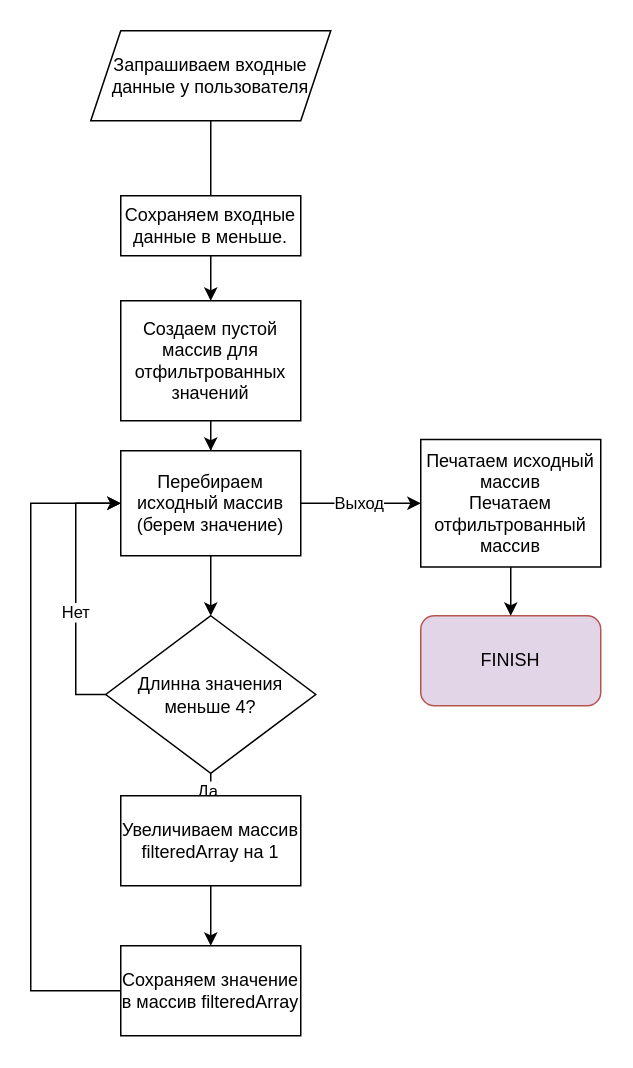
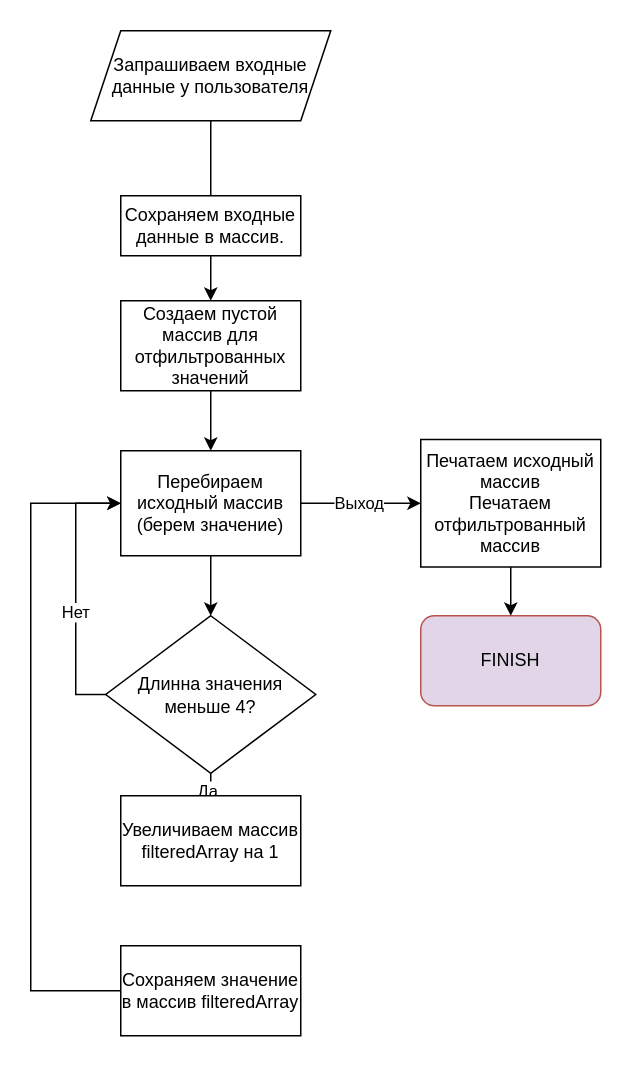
- <mxCell id="15" value="Сохраняем входные данные в меньше." style="whiteSpace=wrap;html=1;" parent="1" vertex="1"><mxGeometry x="80" y="130" width="120" height="40" as="geometry" /></mxCell>
+ <mxCell id="15" value="Сохраняем входные данные в массив." style="whiteSpace=wrap;html=1;" parent="1" vertex="1"><mxGeometry x="80" y="130" width="120" height="40" as="geometry" /></mxCell>
- <mxCell id="17" value="Создаем пустой массив для отфильтрованных значений" style="whiteSpace=wrap;html=1;" parent="1" vertex="1"><mxGeometry x="80" y="200" width="120" height="80" as="geometry" /></mxCell>
+ <mxCell id="17" value="Создаем пустой массив для отфильтрованных значений" style="whiteSpace=wrap;html=1;" parent="1" vertex="1"><mxGeometry x="80" y="200" width="120" height="60" as="geometry" /></mxCell>
- <mxCell id="18" value="" style="edgeStyle=orthogonalEdgeStyle;rounded=0;orthogonalLoop=1;jettySize=auto;html=1;" parent="1" source="19" target="21" edge="1"><mxGeometry relative="1" as="geometry" /></mxCell>
